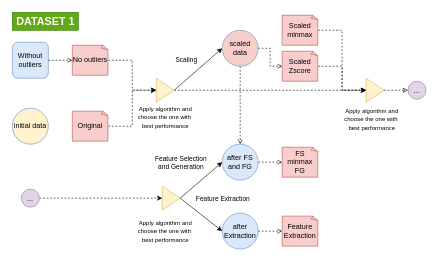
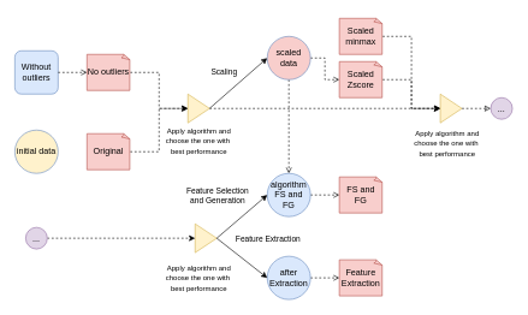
- <mxCell id="38" value="DATASET 1" style="text;html=1;align=center;verticalAlign=middle;resizable=0;points=[];autosize=1;fontStyle=1;fillColor=#60a917;strokeColor=#2D7600;fontColor=#ffffff;fontSize=18;" vertex="1" parent="1"><mxGeometry x="20" y="20" width="110" height="30" as="geometry" /></mxCell>
- <mxCell id="14" value="after FS and FG" style="ellipse;whiteSpace=wrap;html=1;aspect=fixed;fillColor=#dae8fc;strokeColor=#6c8ebf;" vertex="1" parent="1"><mxGeometry x="370" y="240" width="60" height="60" as="geometry" /></mxCell>
+ <mxCell id="14" value="algorithm FS and FG" style="ellipse;whiteSpace=wrap;html=1;aspect=fixed;fillColor=#dae8fc;strokeColor=#6c8ebf;" vertex="1" parent="1"><mxGeometry x="370" y="240" width="60" height="60" as="geometry" /></mxCell>
- <mxCell id="17" value="FS minmax FG" style="whiteSpace=wrap;html=1;shape=mxgraph.basic.document;fillColor=#f8cecc;strokeColor=#b85450;" vertex="1" parent="1"><mxGeometry x="470" y="245" width="60" height="50" as="geometry" /></mxCell>
+ <mxCell id="17" value="FS and FG" style="whiteSpace=wrap;html=1;shape=mxgraph.basic.document;fillColor=#f8cecc;strokeColor=#b85450;" vertex="1" parent="1"><mxGeometry x="470" y="245" width="60" height="50" as="geometry" /></mxCell>
